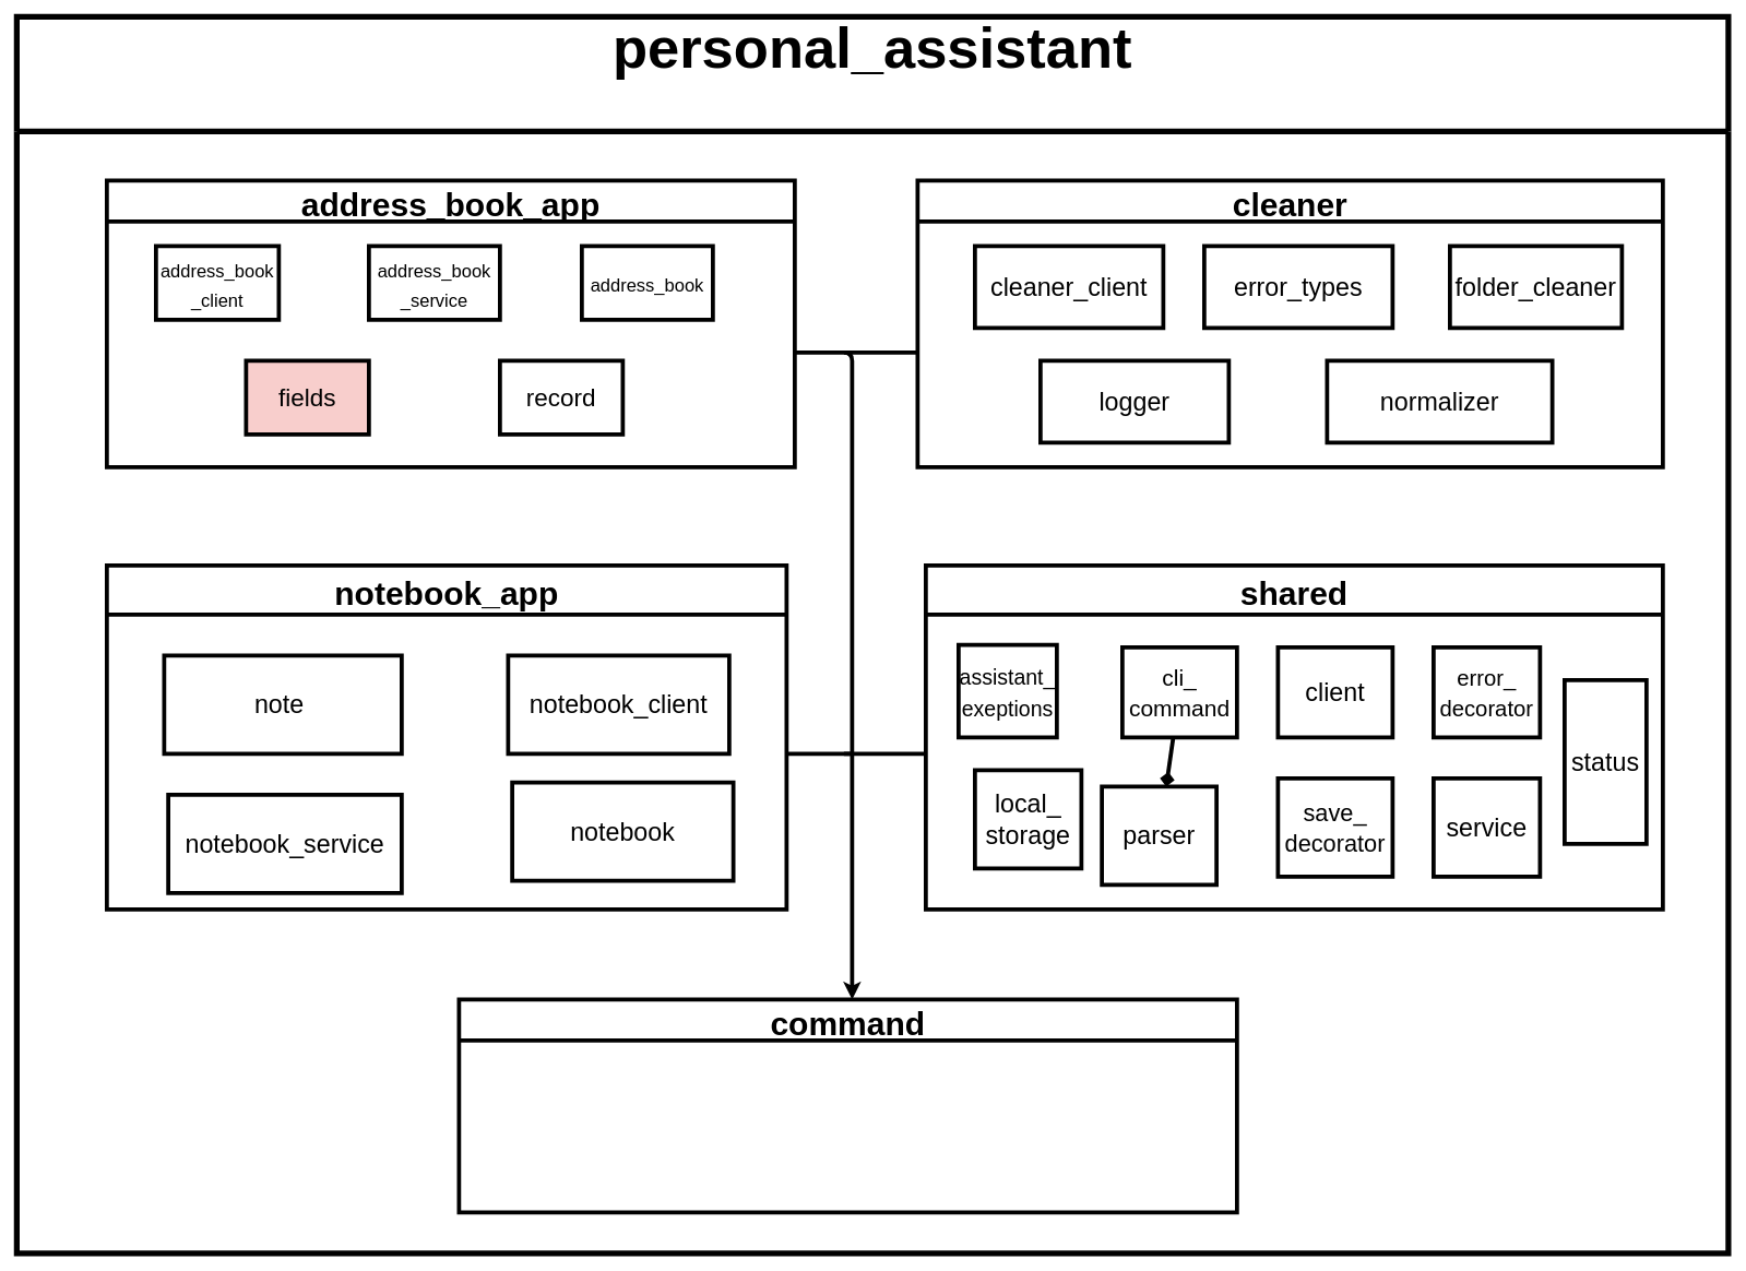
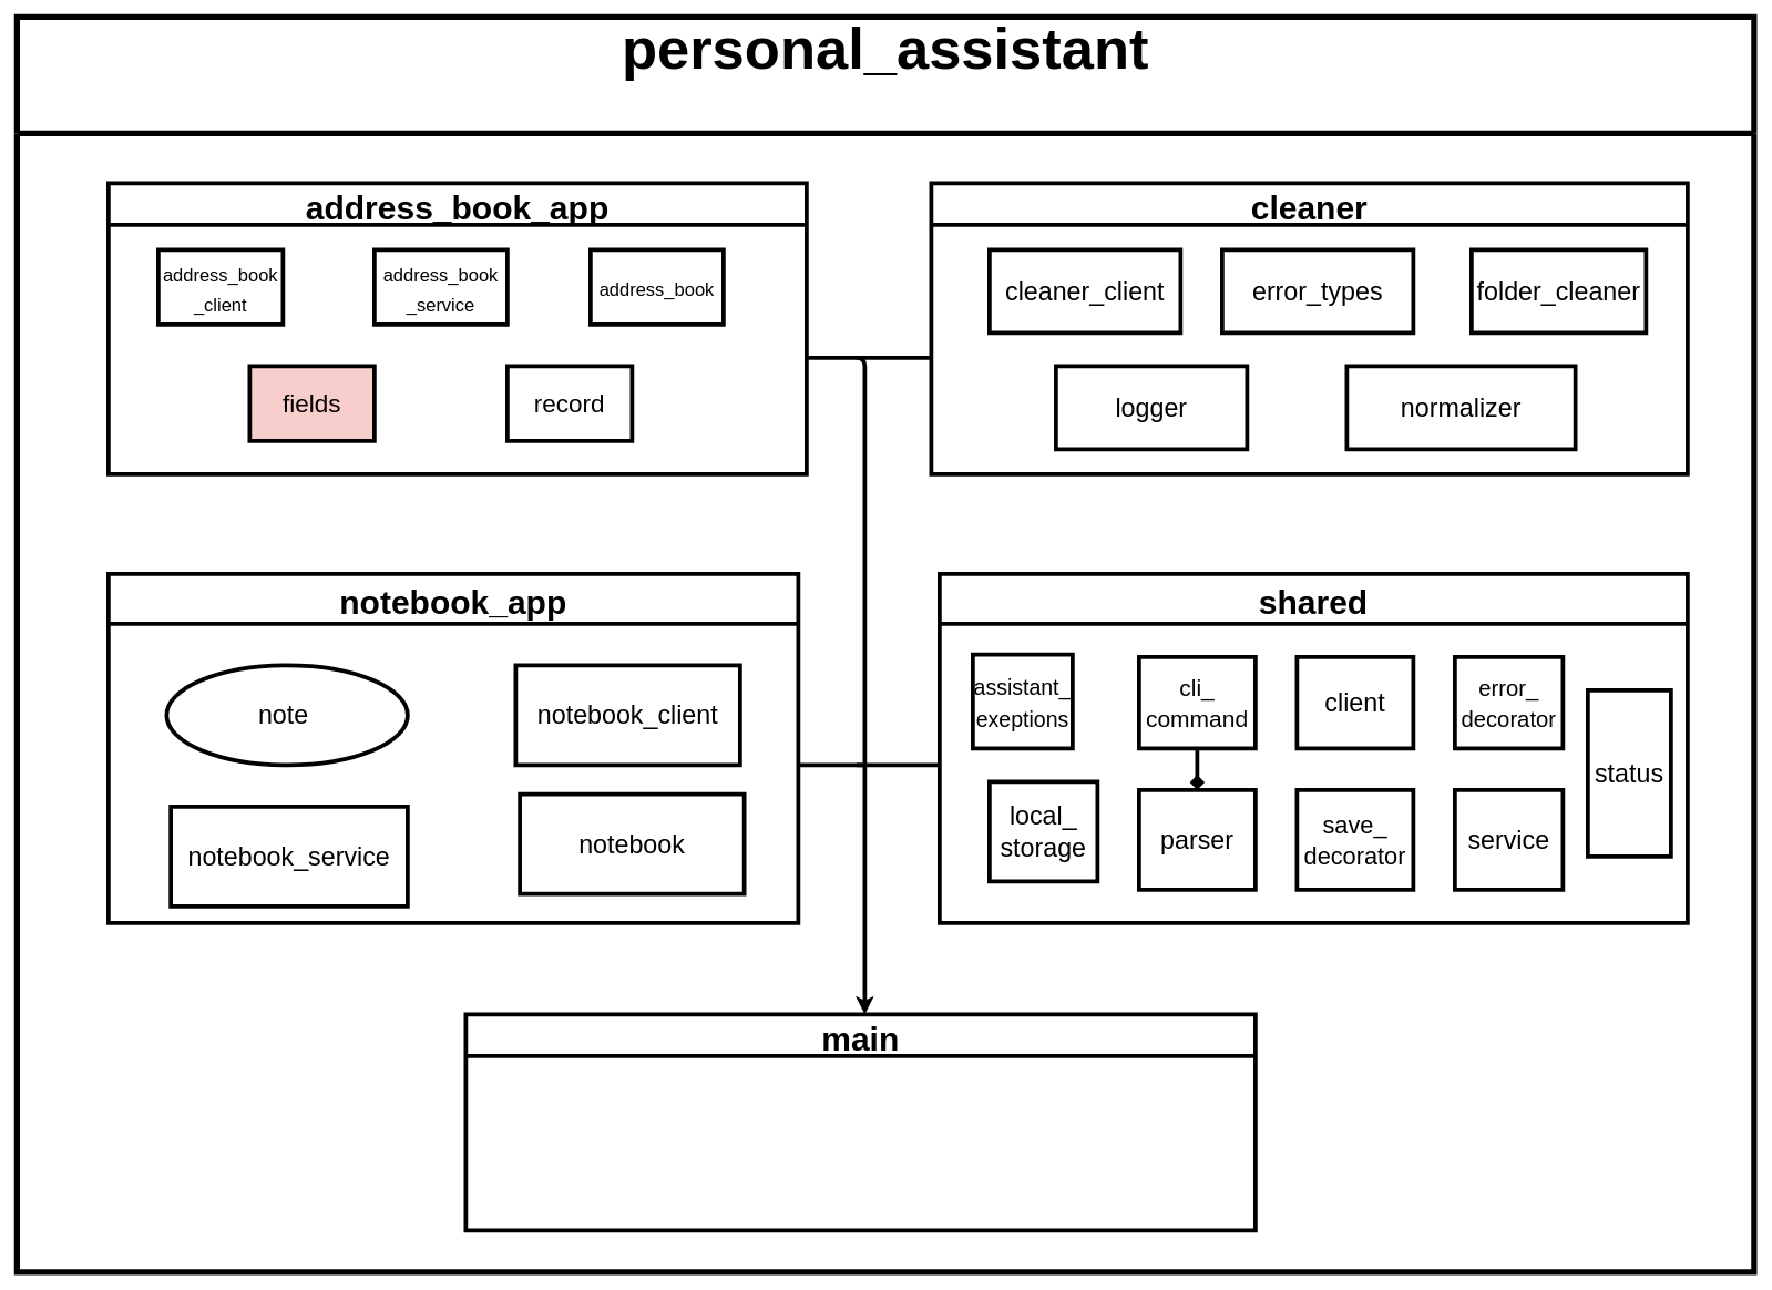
- <mxCell id="35" value="note&lt;span style=&quot;white-space: pre&quot;&gt;&#09;&lt;/span&gt;" style="rounded=0;whiteSpace=wrap;html=1;fontSize=31;strokeWidth=5;" vertex="1" parent="1"><mxGeometry x="200" y="800" width="290" height="120" as="geometry" /></mxCell>
+ <mxCell id="35" value="note&lt;span style=&quot;white-space: pre&quot;&gt;&#09;&lt;/span&gt;" style="ellipse;whiteSpace=wrap;html=1;fontSize=31;strokeWidth=5;" vertex="1" parent="1"><mxGeometry x="200" y="800" width="290" height="120" as="geometry" /></mxCell>
- <mxCell id="26" value="parser" style="rounded=0;whiteSpace=wrap;html=1;fontSize=31;strokeWidth=5;" vertex="1" parent="19"><mxGeometry x="215" y="270" width="140" height="120" as="geometry" /></mxCell>
+ <mxCell id="26" value="parser" style="rounded=0;whiteSpace=wrap;html=1;fontSize=31;strokeWidth=5;" vertex="1" parent="19"><mxGeometry x="240" y="260" width="140" height="120" as="geometry" /></mxCell>
- <mxCell id="30" value="&#10;command&#10;" style="swimlane;fontSize=40;strokeWidth=5;startSize=50;" vertex="1" parent="1"><mxGeometry x="560" y="1220" width="950" height="260" as="geometry" /></mxCell>
+ <mxCell id="30" value="&#10;main&#10;" style="swimlane;fontSize=40;strokeWidth=5;startSize=50;" vertex="1" parent="1"><mxGeometry x="560" y="1220" width="950" height="260" as="geometry" /></mxCell>
